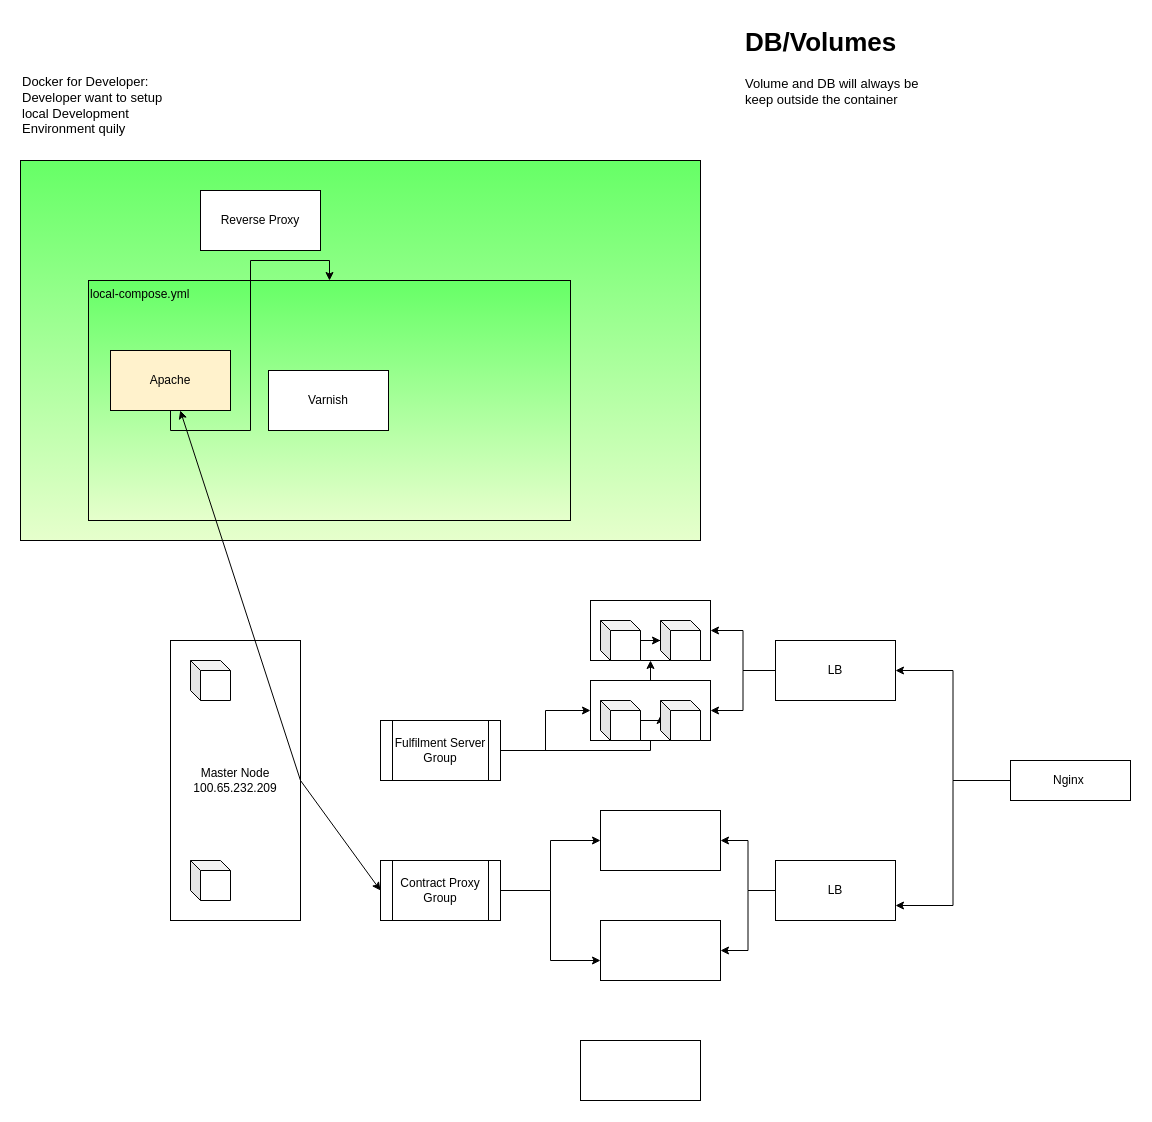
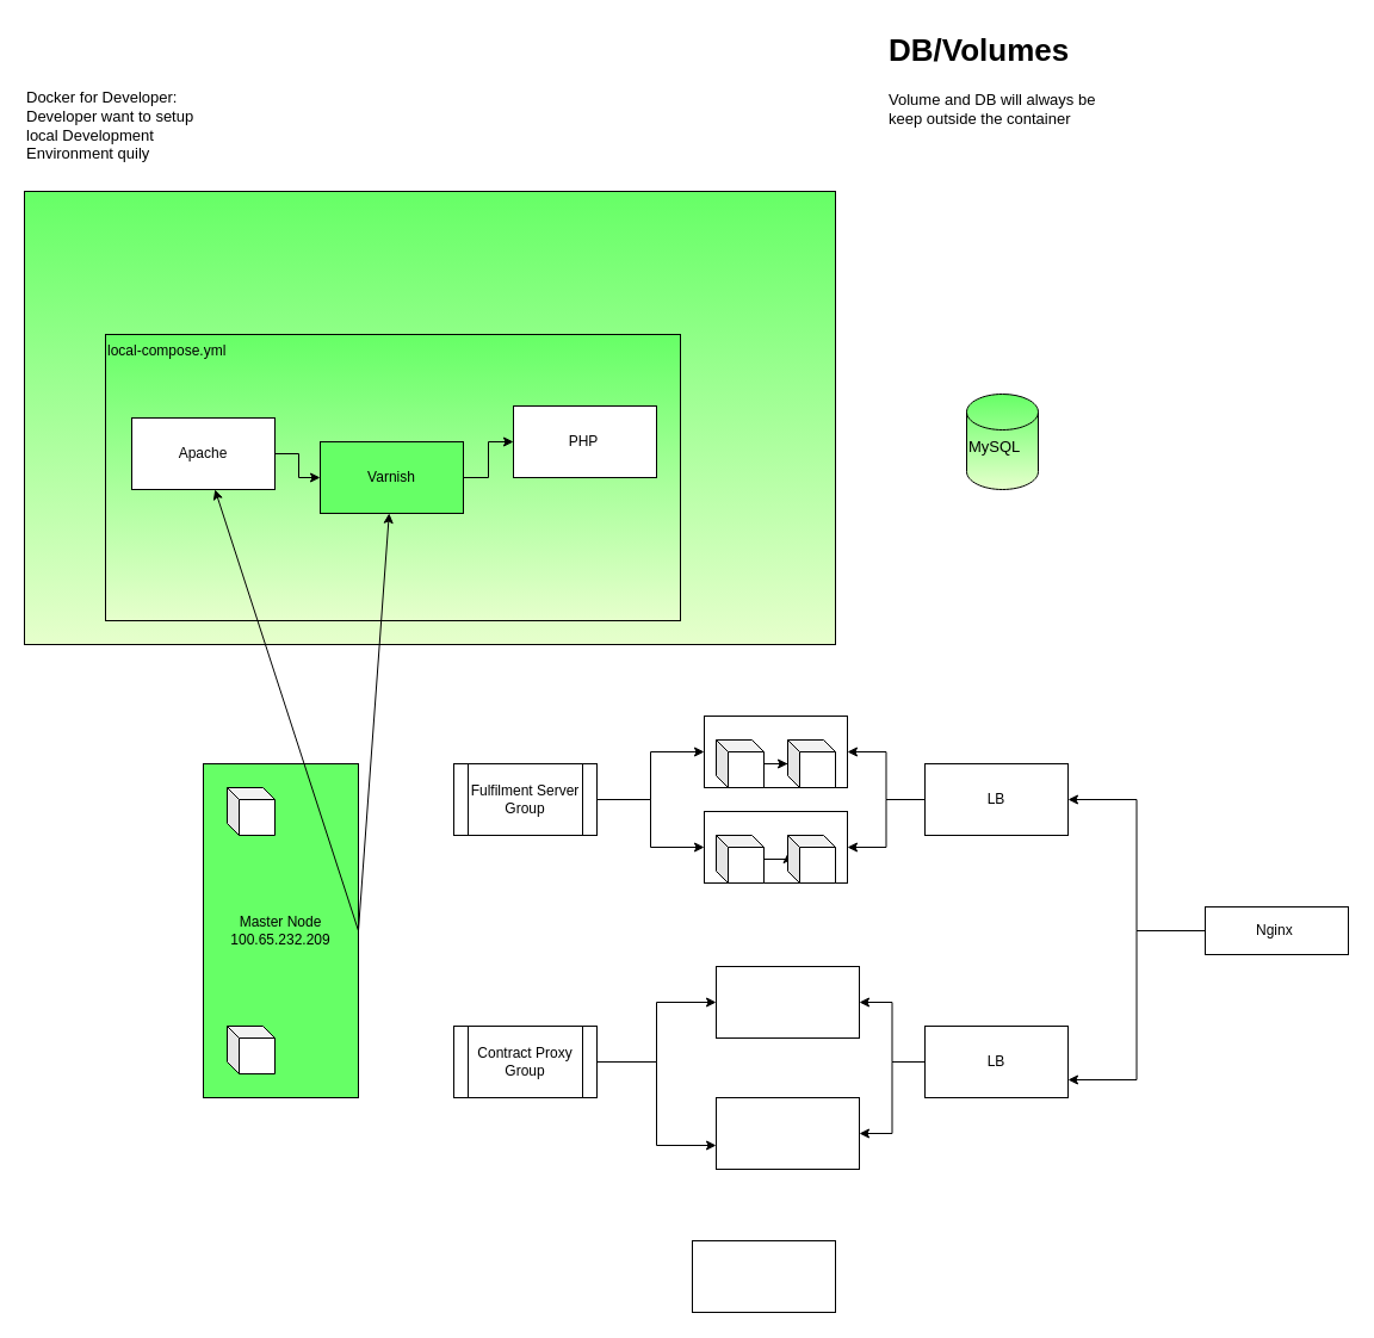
- <mxCell id="9" value="Reverse Proxy" style="rounded=0;whiteSpace=wrap;html=1;" parent="1" vertex="1"><mxGeometry x="200" y="190" width="120" height="60" as="geometry" /></mxCell>
- <mxCell id="5" value="" style="edgeStyle=orthogonalEdgeStyle;rounded=0;orthogonalLoop=1;jettySize=auto;html=1;fontSize=13;" parent="1" source="6" target="3" edge="1"><mxGeometry relative="1" as="geometry" /></mxCell>
+ <mxCell id="5" value="" style="edgeStyle=orthogonalEdgeStyle;rounded=0;orthogonalLoop=1;jettySize=auto;html=1;fontSize=13;" parent="1" source="6" target="10" edge="1"><mxGeometry relative="1" as="geometry" /></mxCell>
+ <mxCell id="7" value="PHP&lt;span style=&quot;white-space: pre&quot;&gt;&#09;&lt;/span&gt;" style="rounded=0;whiteSpace=wrap;html=1;" parent="1" vertex="1"><mxGeometry x="430" y="340" width="120" height="60" as="geometry" /></mxCell>
+ <mxCell id="11" value="MySQL" style="shape=cylinder3;whiteSpace=wrap;html=1;boundedLbl=1;backgroundOutline=1;size=15;fontSize=13;fillColor=#66FF66;gradientColor=#E6FFCC;align=left;verticalAlign=top;" parent="1" vertex="1"><mxGeometry x="810" y="330" width="60" height="80" as="geometry" /></mxCell>
- <mxCell id="6" value="Apache" style="rounded=0;whiteSpace=wrap;html=1;fillColor=#fff2cc;" parent="1" vertex="1"><mxGeometry x="110" y="350" width="120" height="60" as="geometry" /></mxCell>
+ <mxCell id="6" value="Apache" style="rounded=0;whiteSpace=wrap;html=1;" parent="1" vertex="1"><mxGeometry x="110" y="350" width="120" height="60" as="geometry" /></mxCell>
+ <mxCell id="4" value="" style="edgeStyle=orthogonalEdgeStyle;rounded=0;orthogonalLoop=1;jettySize=auto;html=1;" parent="1" source="10" target="7" edge="1"><mxGeometry relative="1" as="geometry" /></mxCell>
- <mxCell id="10" value="Varnish" style="rounded=0;whiteSpace=wrap;html=1;" parent="1" vertex="1"><mxGeometry x="268" y="370" width="120" height="60" as="geometry" /></mxCell>
+ <mxCell id="10" value="Varnish" style="rounded=0;whiteSpace=wrap;html=1;fillColor=#66ff66;" parent="1" vertex="1"><mxGeometry x="268" y="370" width="120" height="60" as="geometry" /></mxCell>
- <mxCell id="18" value="Fulfilment Server Group" style="shape=process;whiteSpace=wrap;html=1;backgroundOutline=1;" parent="1" vertex="1"><mxGeometry x="380" y="720" width="120" height="60" as="geometry" /></mxCell>
+ <mxCell id="18" value="Fulfilment Server Group" style="shape=process;whiteSpace=wrap;html=1;backgroundOutline=1;" parent="1" vertex="1"><mxGeometry x="380" y="640" width="120" height="60" as="geometry" /></mxCell>
- <mxCell id="14" value="Master Node&lt;br&gt;100.65.232.209" style="rounded=0;whiteSpace=wrap;html=1;" parent="1" vertex="1"><mxGeometry x="170" y="640" width="130" height="280" as="geometry" /></mxCell>
+ <mxCell id="14" value="Master Node&lt;br&gt;100.65.232.209" style="rounded=0;whiteSpace=wrap;html=1;fillColor=#66ff66;" parent="1" vertex="1"><mxGeometry x="170" y="640" width="130" height="280" as="geometry" /></mxCell>
- <mxCell id="25" value="" style="endArrow=classic;html=1;rounded=0;entryX=0;entryY=0.5;entryDx=0;entryDy=0;exitX=1;exitY=0.5;exitDx=0;exitDy=0;" parent="1" source="14" target="16" edge="1"><mxGeometry width="50" height="50" relative="1" as="geometry"><mxPoint x="300" y="800" as="sourcePoint" /><mxPoint x="350" y="750" as="targetPoint" /></mxGeometry></mxCell>
+ <mxCell id="25" value="" style="endArrow=classic;html=1;rounded=0;exitX=1;exitY=0.5;exitDx=0;exitDy=0;" parent="1" source="14" target="10" edge="1"><mxGeometry width="50" height="50" relative="1" as="geometry"><mxPoint x="300" y="800" as="sourcePoint" /><mxPoint x="350" y="750" as="targetPoint" /></mxGeometry></mxCell>
